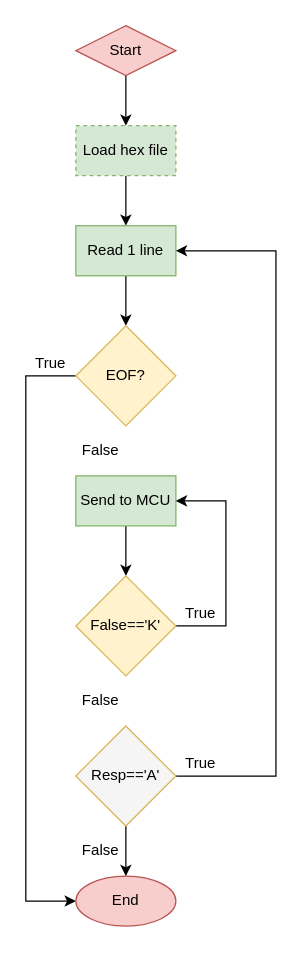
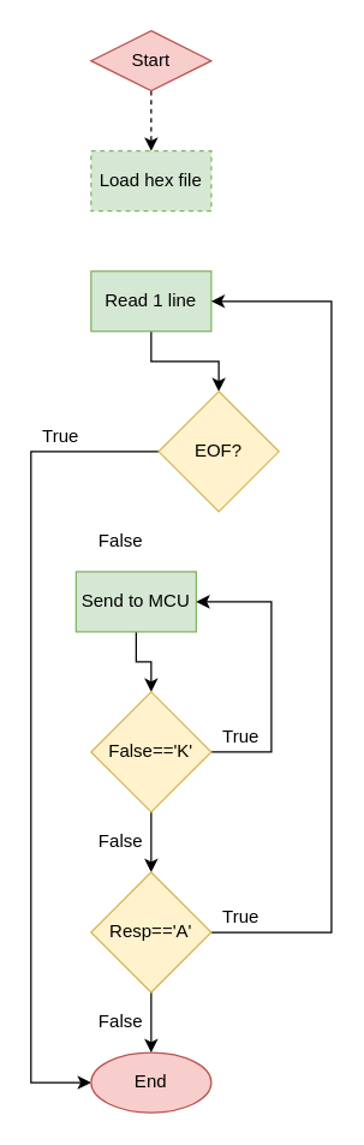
- <mxCell id="2" style="edgeStyle=orthogonalEdgeStyle;rounded=0;orthogonalLoop=1;jettySize=auto;html=1;entryX=0.5;entryY=0;entryDx=0;entryDy=0;" parent="1" source="3" target="5" edge="1"><mxGeometry relative="1" as="geometry" /></mxCell>
+ <mxCell id="2" style="edgeStyle=orthogonalEdgeStyle;rounded=0;orthogonalLoop=1;jettySize=auto;html=1;entryX=0.5;entryY=0;entryDx=0;entryDy=0;dashed=1;" parent="1" source="3" target="5" edge="1"><mxGeometry relative="1" as="geometry" /></mxCell>
- <mxCell id="4" style="edgeStyle=orthogonalEdgeStyle;rounded=0;orthogonalLoop=1;jettySize=auto;html=1;entryX=0.5;entryY=0;entryDx=0;entryDy=0;" parent="1" source="5" target="7" edge="1"><mxGeometry relative="1" as="geometry" /></mxCell>
- <mxCell id="9" value="EOF?" style="rhombus;whiteSpace=wrap;html=1;fillColor=#fff2cc;strokeColor=#d6b656;" parent="1" vertex="1"><mxGeometry x="60" y="260" width="80" height="80" as="geometry" /></mxCell>
+ <mxCell id="9" value="EOF?" style="rhombus;whiteSpace=wrap;html=1;fillColor=#fff2cc;strokeColor=#d6b656;" parent="1" vertex="1"><mxGeometry x="105" y="260" width="80" height="80" as="geometry" /></mxCell>
- <mxCell id="11" value="Send to MCU" style="rounded=0;whiteSpace=wrap;html=1;fillColor=#d5e8d4;strokeColor=#82b366;" parent="1" vertex="1"><mxGeometry x="60" y="380" width="80" height="40" as="geometry" /></mxCell>
+ <mxCell id="11" value="Send to MCU" style="rounded=0;whiteSpace=wrap;html=1;fillColor=#d5e8d4;strokeColor=#82b366;" parent="1" vertex="1"><mxGeometry x="50" y="380" width="80" height="40" as="geometry" /></mxCell>
+ <mxCell id="12" style="edgeStyle=orthogonalEdgeStyle;rounded=0;orthogonalLoop=1;jettySize=auto;html=1;entryX=0.5;entryY=0;entryDx=0;entryDy=0;" parent="1" source="14" target="18" edge="1"><mxGeometry relative="1" as="geometry" /></mxCell>
- <mxCell id="18" value="Resp=='A'" style="rhombus;whiteSpace=wrap;html=1;fillColor=#f5f5f5;strokeColor=#d6b656;" parent="1" vertex="1"><mxGeometry x="60" y="580" width="80" height="80" as="geometry" /></mxCell>
+ <mxCell id="18" value="Resp=='A'" style="rhombus;whiteSpace=wrap;html=1;fillColor=#fff2cc;strokeColor=#d6b656;" parent="1" vertex="1"><mxGeometry x="60" y="580" width="80" height="80" as="geometry" /></mxCell>
